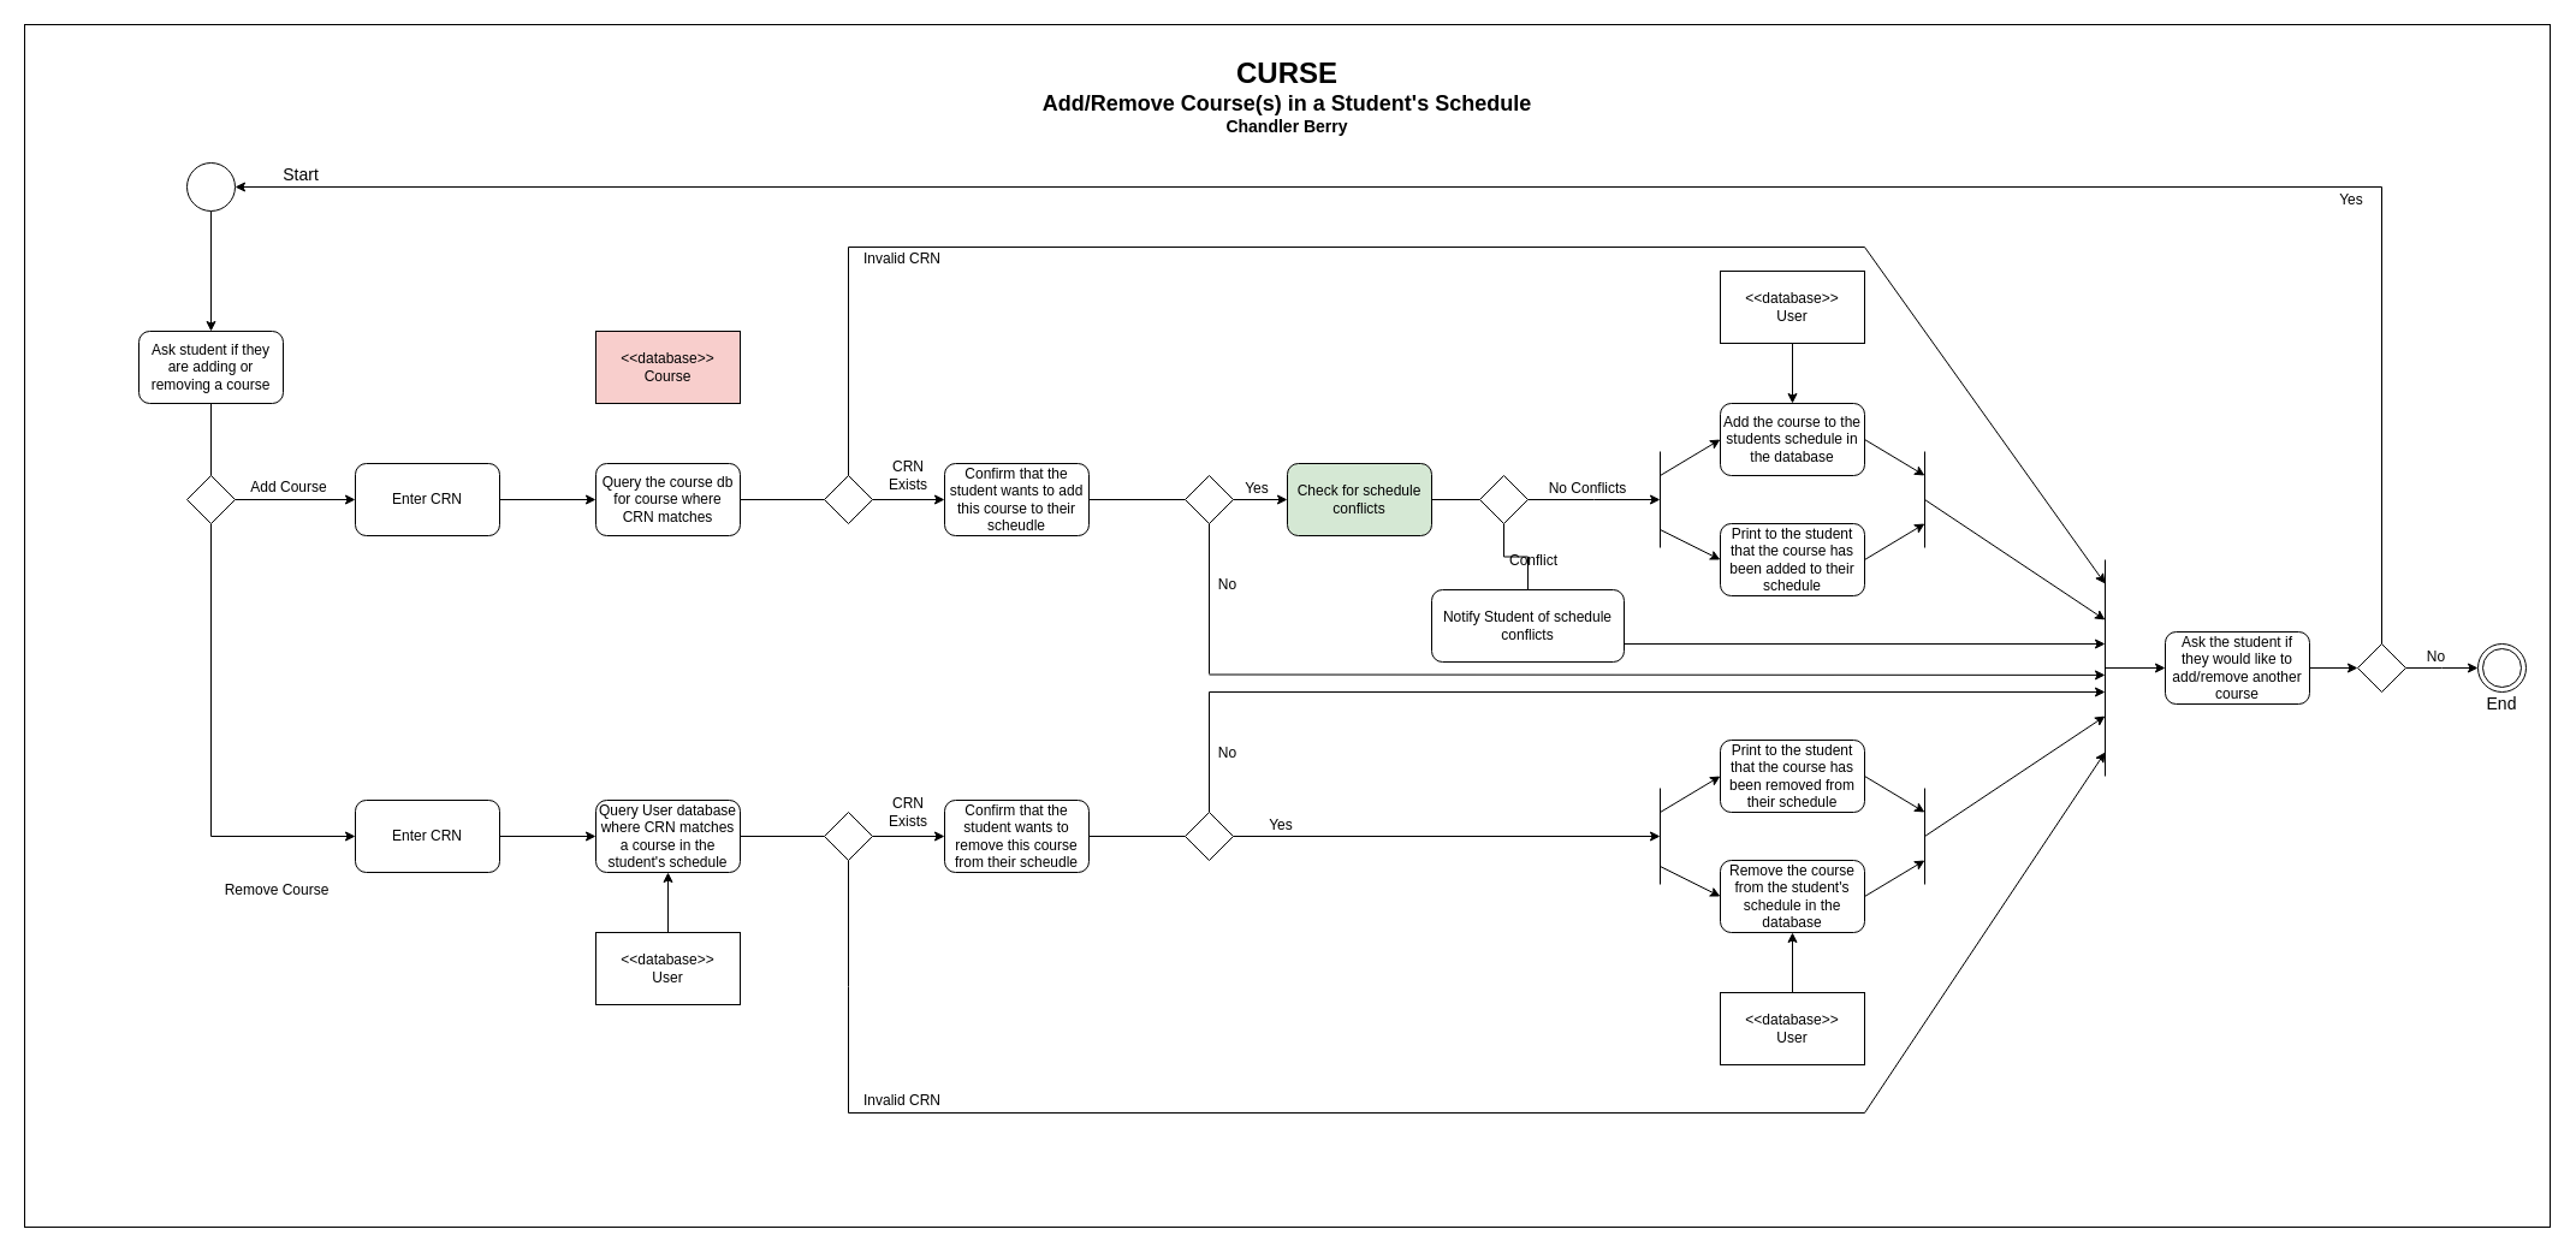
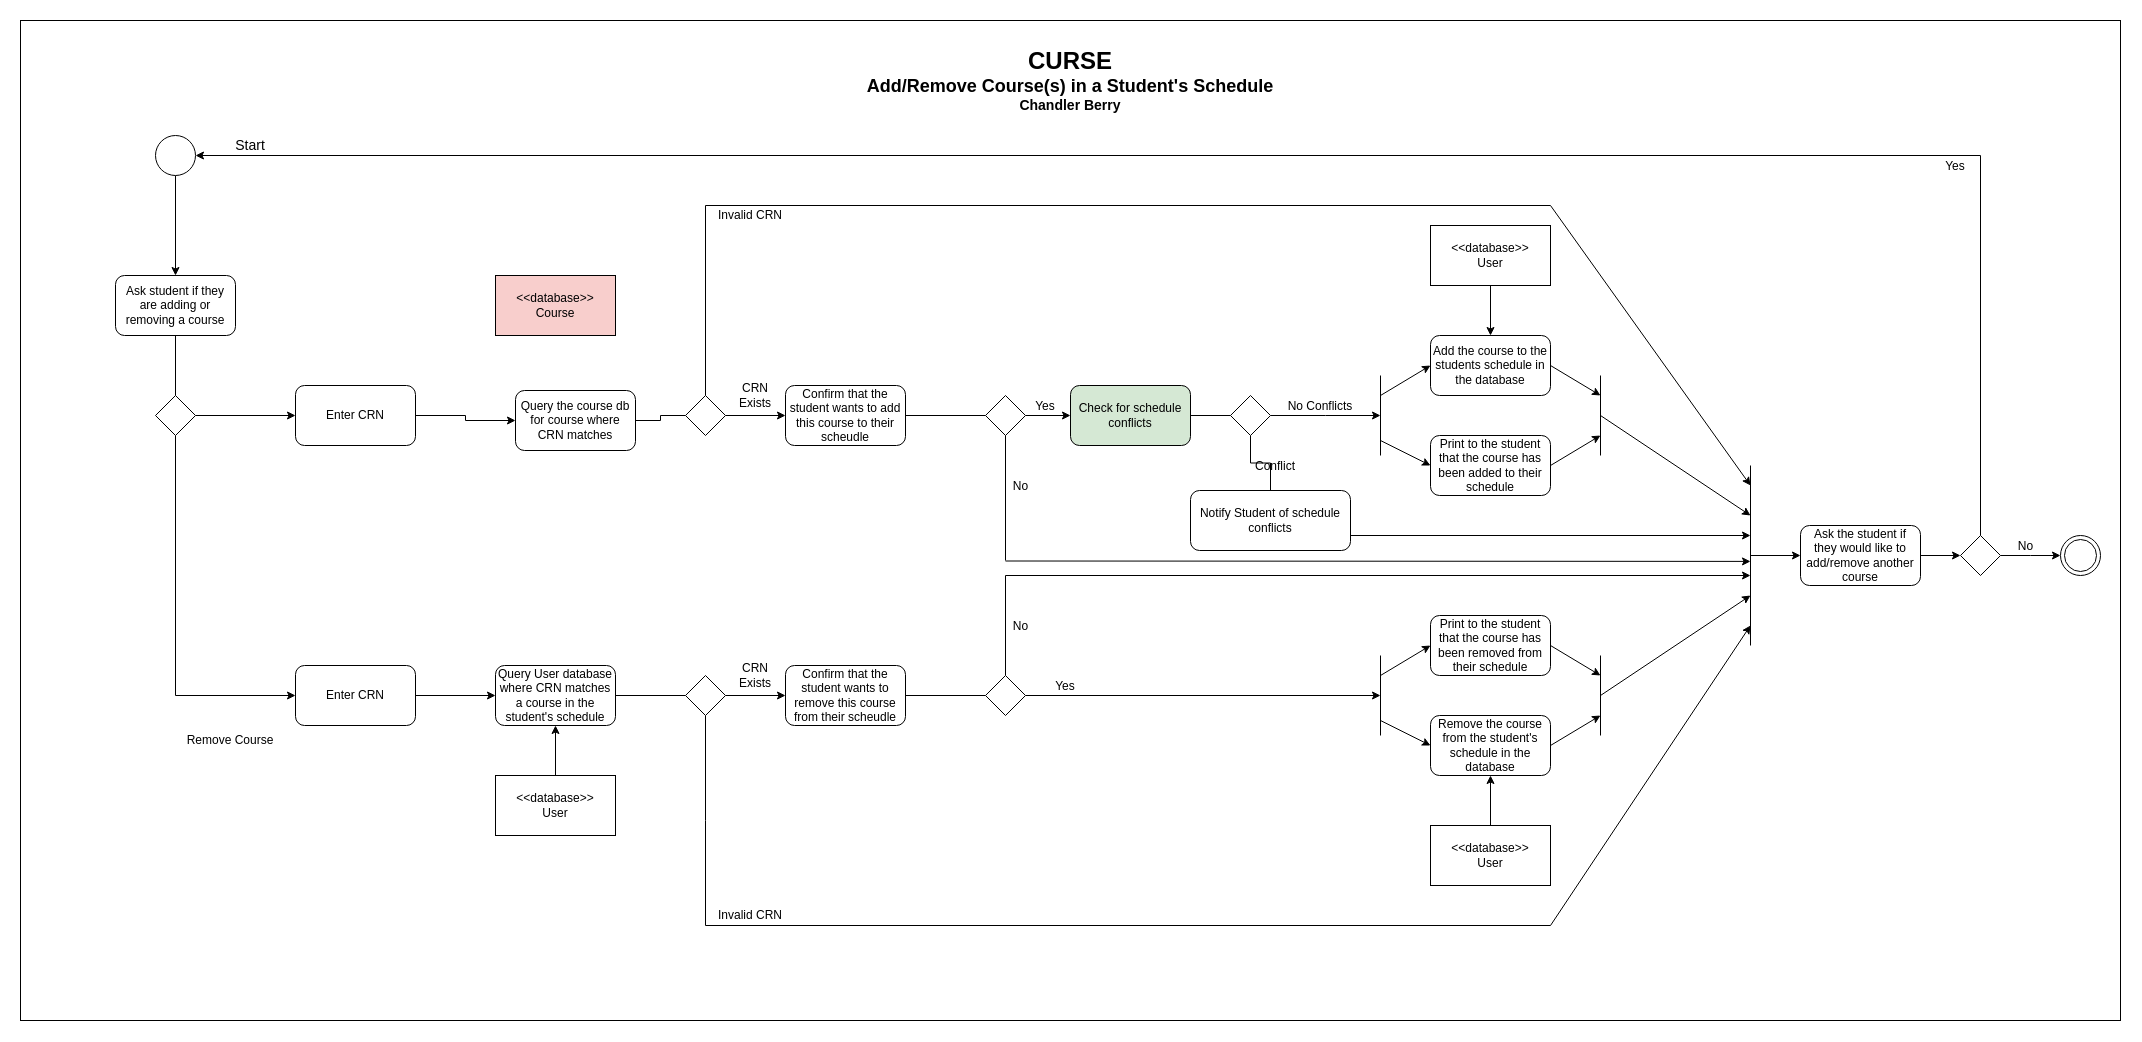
- <mxCell id="22" value="Add Course" style="text;html=1;strokeColor=none;fillColor=none;align=center;verticalAlign=middle;whiteSpace=wrap;rounded=0;" parent="1" vertex="1"><mxGeometry x="195" y="395" width="90" height="20" as="geometry" /></mxCell>
- <mxCell id="13" value="Query the course db for course where CRN matches" style="rounded=1;whiteSpace=wrap;html=1;" parent="1" vertex="1"><mxGeometry x="495" y="385" width="120" height="60" as="geometry" /></mxCell>
+ <mxCell id="13" value="Query the course db for course where CRN matches" style="rounded=1;whiteSpace=wrap;html=1;" parent="1" vertex="1"><mxGeometry x="515" y="390" width="120" height="60" as="geometry" /></mxCell>
- <mxCell id="71" value="End" style="text;html=1;strokeColor=none;fillColor=none;align=center;verticalAlign=middle;whiteSpace=wrap;rounded=0;fontSize=14;" parent="1" vertex="1"><mxGeometry x="2060" y="575" width="40" height="20" as="geometry" /></mxCell>
